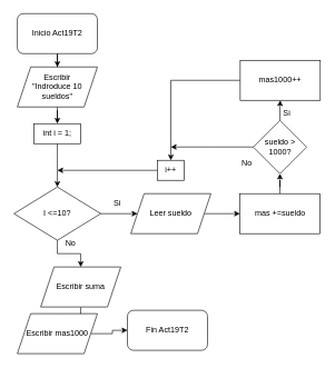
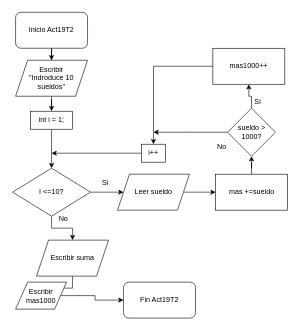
- <mxCell id="17" value="mas1000++" style="rounded=0;whiteSpace=wrap;html=1;" vertex="1" parent="1"><mxGeometry x="359" y="90" width="120" height="60" as="geometry" /></mxCell>
+ <mxCell id="17" value="mas1000++" style="rounded=0;whiteSpace=wrap;html=1;" vertex="1" parent="1"><mxGeometry x="354" y="80" width="120" height="60" as="geometry" /></mxCell>
- <mxCell id="22" value="Fin Act19T2" style="rounded=1;whiteSpace=wrap;html=1;" vertex="1" parent="1"><mxGeometry x="190" y="465" width="120" height="60" as="geometry" /></mxCell>
+ <mxCell id="22" value="Fin Act19T2" style="rounded=1;whiteSpace=wrap;html=1;" vertex="1" parent="1"><mxGeometry x="205" y="470" width="120" height="60" as="geometry" /></mxCell>
- <mxCell id="21" value="Escribir mas1000" style="shape=parallelogram;perimeter=parallelogramPerimeter;whiteSpace=wrap;html=1;fixedSize=1;" vertex="1" parent="1"><mxGeometry x="25" y="470" width="120" height="60" as="geometry" /></mxCell>
+ <mxCell id="21" value="Escribir mas1000" style="shape=parallelogram;perimeter=parallelogramPerimeter;whiteSpace=wrap;html=1;fixedSize=1;" vertex="1" parent="1"><mxGeometry x="25" y="470" width="85" height="45" as="geometry" /></mxCell>
